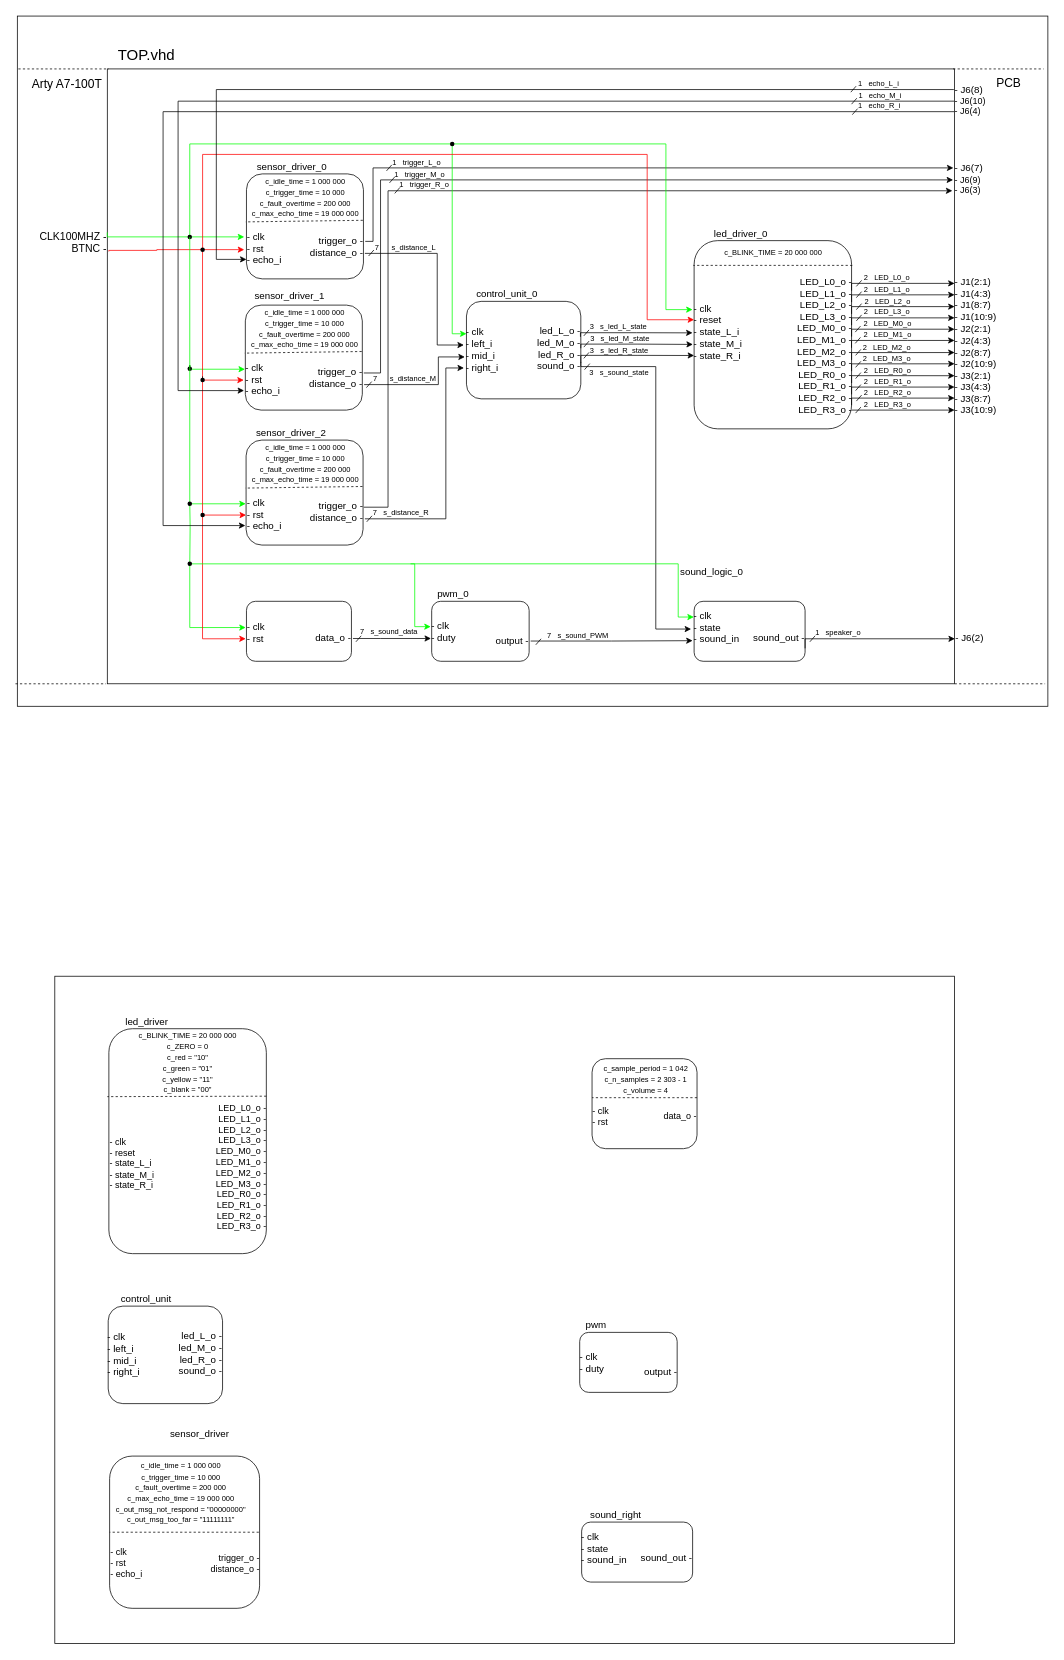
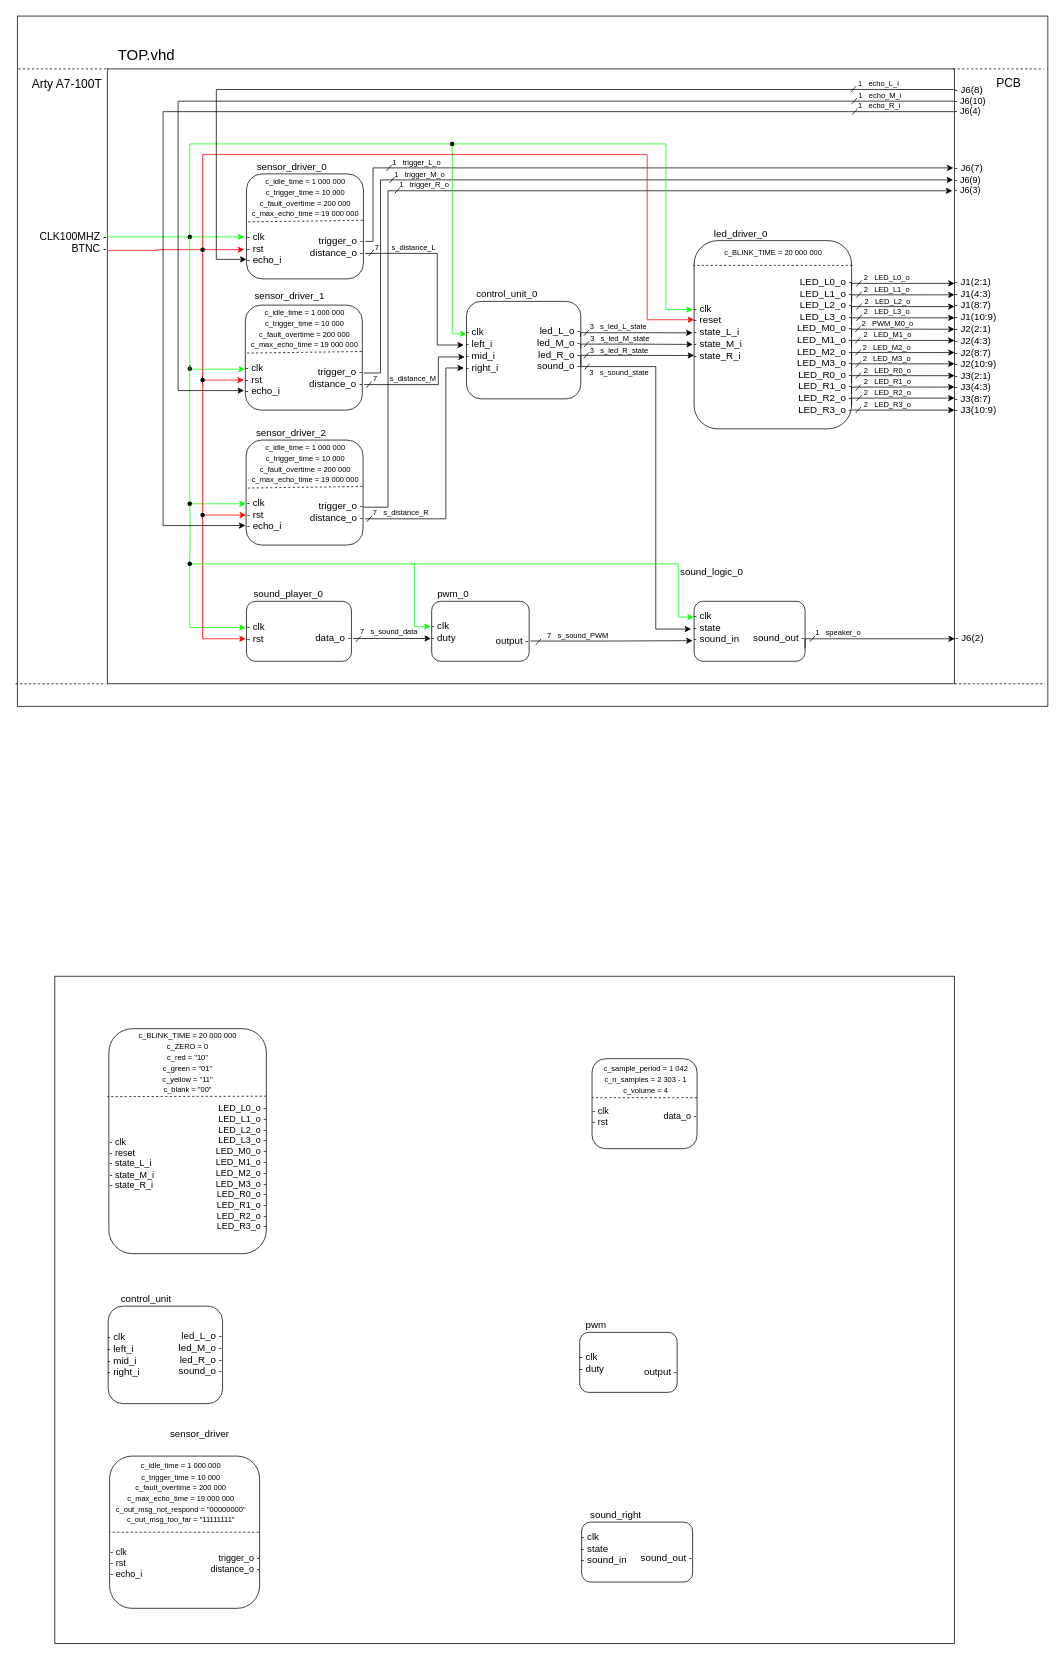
- <mxCell id="142" value="&lt;font style=&quot;font-size: 10px&quot;&gt;2&amp;nbsp; &amp;nbsp;LED_M0_o&lt;/font&gt;" style="text;html=1;strokeColor=none;fillColor=none;align=center;verticalAlign=middle;whiteSpace=wrap;rounded=0;" parent="1" vertex="1"><mxGeometry x="1146.6" y="421" width="72.5" height="20" as="geometry" /></mxCell>
+ <mxCell id="142" value="&lt;font style=&quot;font-size: 10px&quot;&gt;2&amp;nbsp; &amp;nbsp;PWM_M0_o&lt;/font&gt;" style="text;html=1;strokeColor=none;fillColor=none;align=center;verticalAlign=middle;whiteSpace=wrap;rounded=0;" parent="1" vertex="1"><mxGeometry x="1146.6" y="421" width="72.5" height="20" as="geometry" /></mxCell>
+ <mxCell id="17" value="&lt;font style=&quot;font-size: 13px&quot;&gt;sound_player_0&lt;/font&gt;" style="text;html=1;strokeColor=none;fillColor=none;align=left;verticalAlign=middle;whiteSpace=wrap;rounded=0;" parent="1" vertex="1"><mxGeometry x="336.2" y="781" width="100" height="20" as="geometry" /></mxCell>
- <mxCell id="49" value="&lt;font style=&quot;font-size: 13px&quot;&gt;led_driver&lt;/font&gt;" style="text;html=1;strokeColor=none;fillColor=none;align=left;verticalAlign=middle;whiteSpace=wrap;rounded=0;" parent="1" vertex="1"><mxGeometry x="164.7" y="1351" width="100" height="20" as="geometry" /></mxCell>
